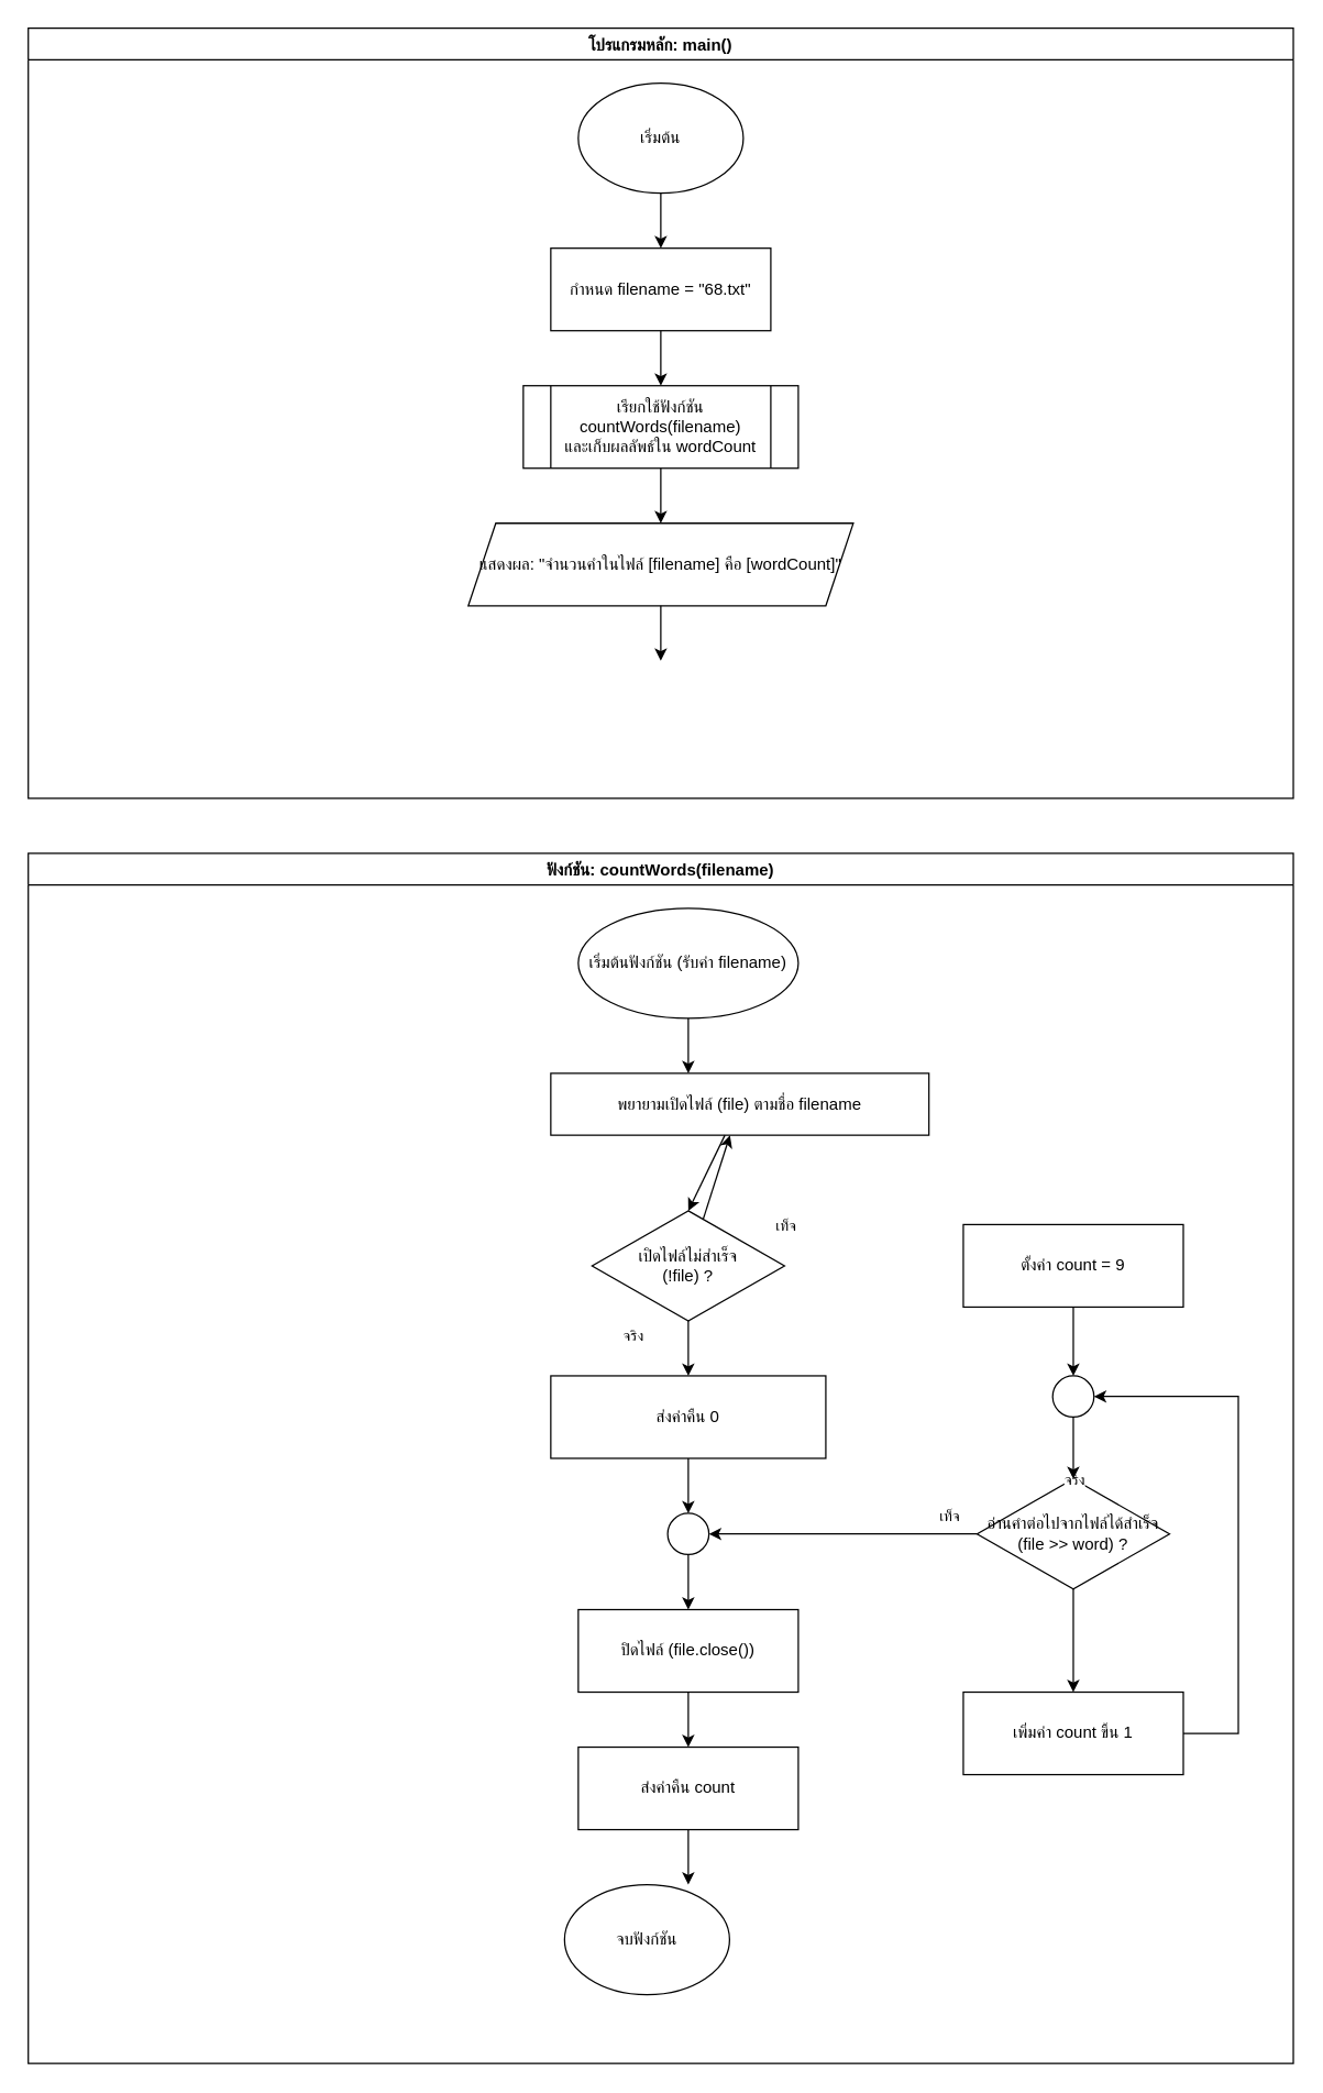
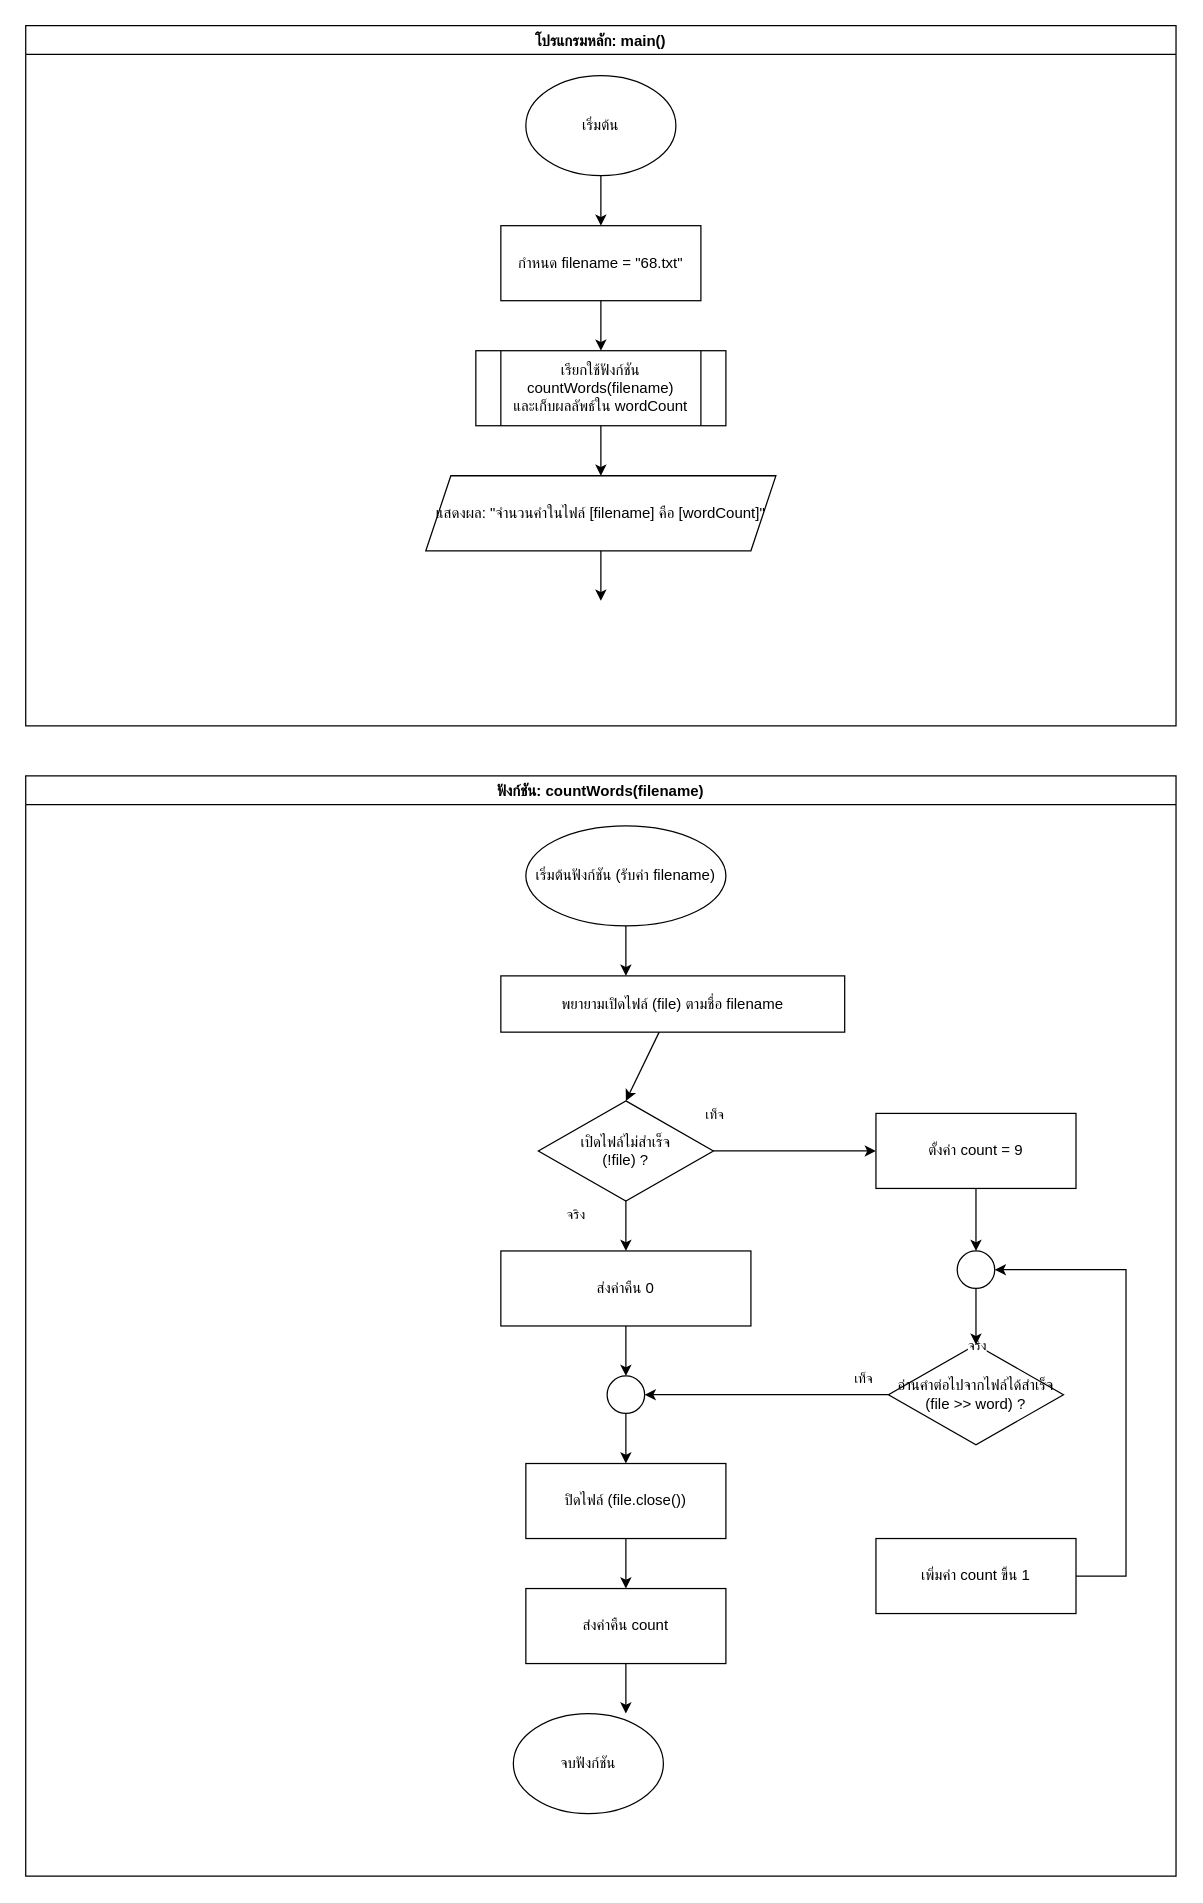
- <mxCell id="24" value="" style="endArrow=classic;html=1;rounded=0;" edge="1" parent="11" source="16" target="14"><mxGeometry width="50" height="50" relative="1" as="geometry"><mxPoint x="550" y="300" as="sourcePoint" /><mxPoint x="640" y="300" as="targetPoint" /></mxGeometry></mxCell>
+ <mxCell id="24" value="" style="endArrow=classic;html=1;rounded=0;" edge="1" parent="11" source="16" target="23"><mxGeometry width="50" height="50" relative="1" as="geometry"><mxPoint x="550" y="300" as="sourcePoint" /><mxPoint x="640" y="300" as="targetPoint" /></mxGeometry></mxCell>
- <mxCell id="30" value="" style="endArrow=classic;html=1;rounded=0;" edge="1" parent="11" source="26" target="29"><mxGeometry width="50" height="50" relative="1" as="geometry"><mxPoint x="720" y="450" as="sourcePoint" /><mxPoint x="720" y="470" as="targetPoint" /></mxGeometry></mxCell>
